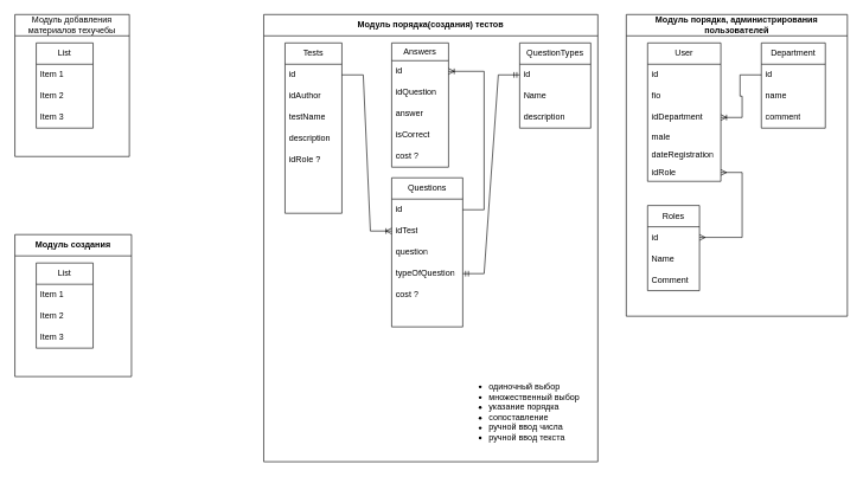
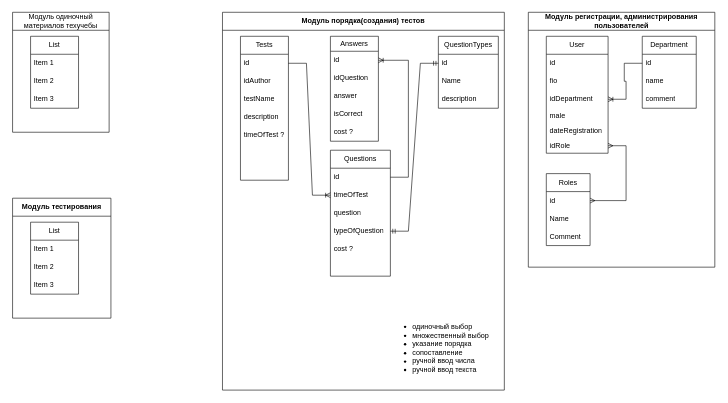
- <mxCell id="2" value="Модуль добавления материалов техучебы" style="swimlane;whiteSpace=wrap;html=1;startSize=30;fontStyle=0" parent="1" vertex="1"><mxGeometry y="20" width="161" height="200" as="geometry" x="20" /></mxCell>
+ <mxCell id="2" value="Модуль одиночный материалов техучебы" style="swimlane;whiteSpace=wrap;html=1;startSize=30;fontStyle=0" parent="1" vertex="1"><mxGeometry y="20" width="161" height="200" as="geometry" x="20" /></mxCell>
- <mxCell id="42" value="Модуль порядка, администрирования пользователей" style="swimlane;whiteSpace=wrap;html=1;startSize=30;" parent="1" vertex="1"><mxGeometry x="880" y="20" width="311" height="425" as="geometry" /></mxCell>
+ <mxCell id="42" value="Модуль регистрации, администрирования пользователей" style="swimlane;whiteSpace=wrap;html=1;startSize=30;" parent="1" vertex="1"><mxGeometry x="880" y="20" width="311" height="425" as="geometry" /></mxCell>
- <mxCell id="13" value="idRole ?" style="text;strokeColor=none;fillColor=none;align=left;verticalAlign=middle;spacingLeft=4;spacingRight=4;overflow=hidden;points=[[0,0.5],[1,0.5]];portConstraint=eastwest;rotatable=0;whiteSpace=wrap;html=1;" parent="8" vertex="1"><mxGeometry y="150" width="80" height="30" as="geometry" /></mxCell>
+ <mxCell id="13" value="timeOfTest ?" style="text;strokeColor=none;fillColor=none;align=left;verticalAlign=middle;spacingLeft=4;spacingRight=4;overflow=hidden;points=[[0,0.5],[1,0.5]];portConstraint=eastwest;rotatable=0;whiteSpace=wrap;html=1;" parent="8" vertex="1"><mxGeometry y="150" width="80" height="30" as="geometry" /></mxCell>
- <mxCell id="18" value="idTest" style="text;strokeColor=none;fillColor=none;align=left;verticalAlign=middle;spacingLeft=4;spacingRight=4;overflow=hidden;points=[[0,0.5],[1,0.5]];portConstraint=eastwest;rotatable=0;whiteSpace=wrap;html=1;" parent="16" vertex="1"><mxGeometry y="60" width="100" height="30" as="geometry" /></mxCell>
+ <mxCell id="18" value="timeOfTest" style="text;strokeColor=none;fillColor=none;align=left;verticalAlign=middle;spacingLeft=4;spacingRight=4;overflow=hidden;points=[[0,0.5],[1,0.5]];portConstraint=eastwest;rotatable=0;whiteSpace=wrap;html=1;" parent="16" vertex="1"><mxGeometry y="60" width="100" height="30" as="geometry" /></mxCell>
- <mxCell id="37" value="Модуль создания" style="swimlane;whiteSpace=wrap;html=1;startSize=30;" parent="1" vertex="1"><mxGeometry y="330" width="164" height="200" as="geometry" x="20" /></mxCell>
+ <mxCell id="37" value="Модуль тестирования" style="swimlane;whiteSpace=wrap;html=1;startSize=30;" parent="1" vertex="1"><mxGeometry y="330" width="164" height="200" as="geometry" x="20" /></mxCell>
